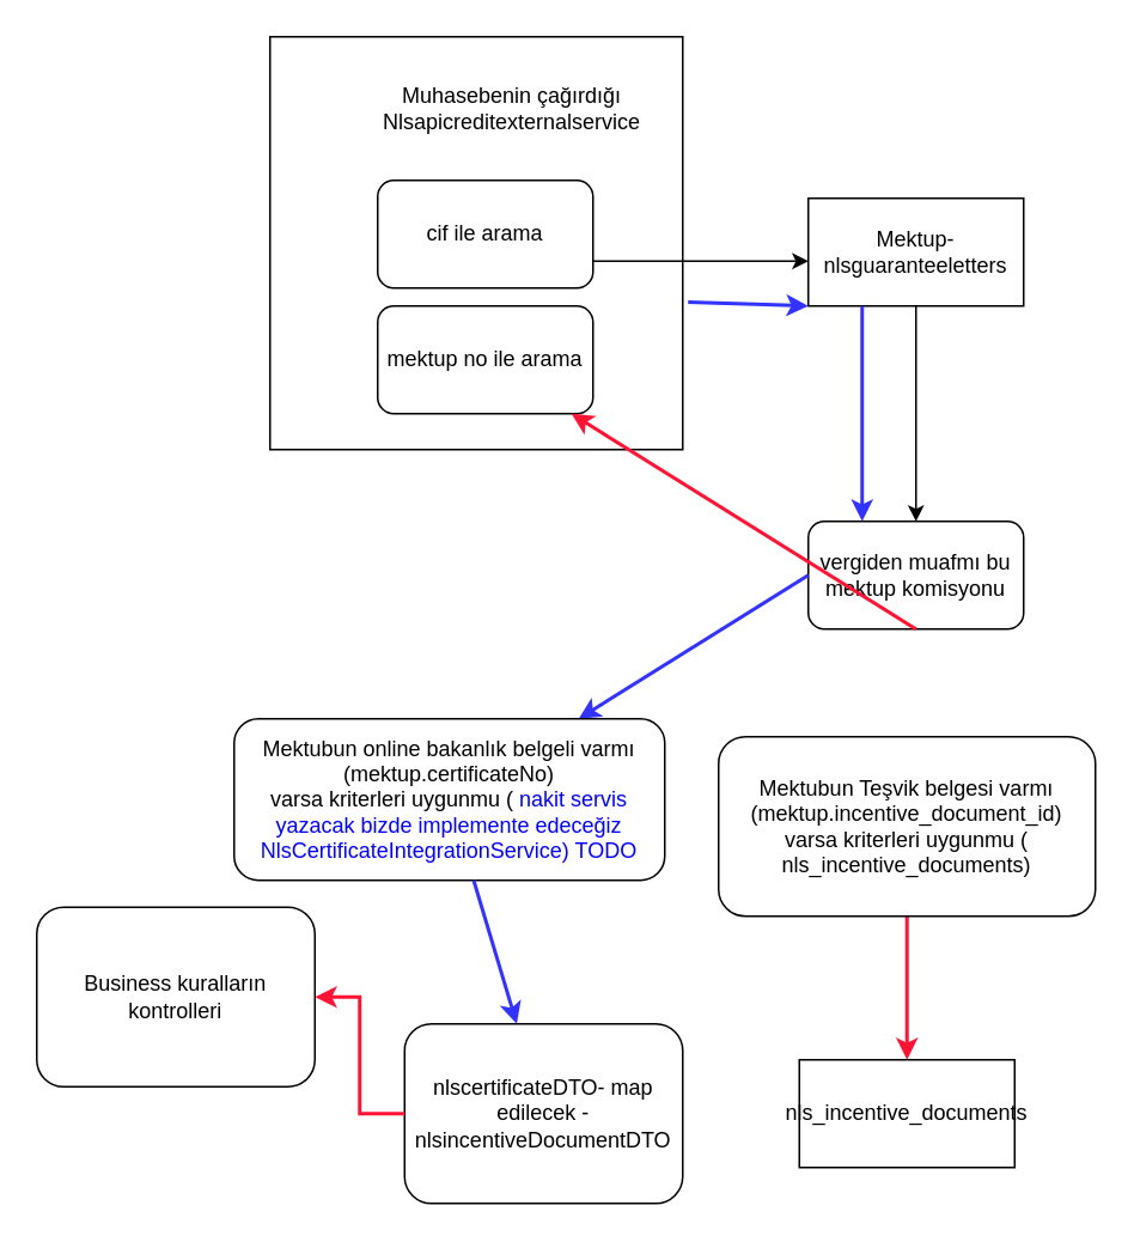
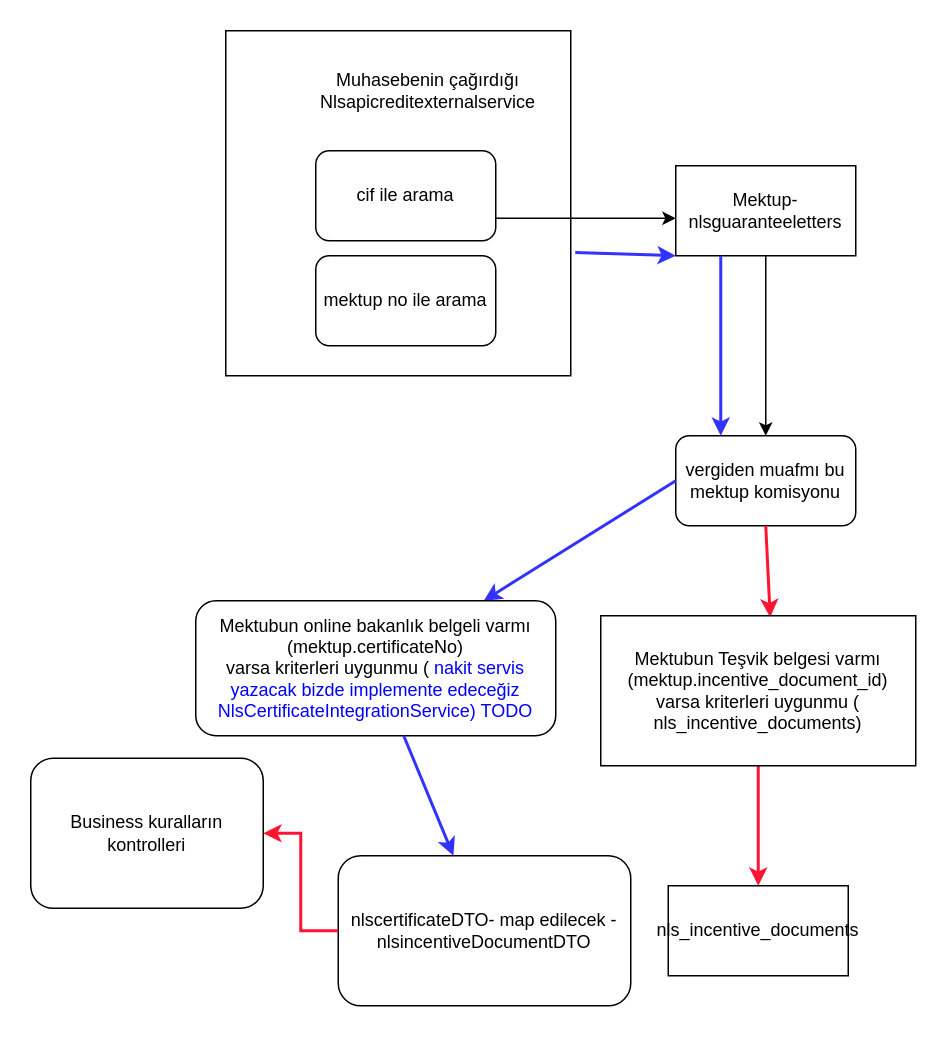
- <mxCell id="10" value="" style="endArrow=classic;html=1;exitX=0.5;exitY=1;exitDx=0;exitDy=0;strokeColor=#FF1434;strokeWidth=2;" edge="1" parent="1" source="9" target="4"><mxGeometry width="50" height="50" relative="1" as="geometry"><mxPoint x="380" y="300" as="sourcePoint" /><mxPoint x="510" y="430" as="targetPoint" /></mxGeometry></mxCell>
+ <mxCell id="10" value="" style="endArrow=classic;html=1;exitX=0.5;exitY=1;exitDx=0;exitDy=0;strokeColor=#FF1434;strokeWidth=2;entryX=0.538;entryY=0.01;entryDx=0;entryDy=0;entryPerimeter=0;" edge="1" parent="1" source="9" target="12"><mxGeometry width="50" height="50" relative="1" as="geometry"><mxPoint x="380" y="300" as="sourcePoint" /><mxPoint x="510" y="430" as="targetPoint" /></mxGeometry></mxCell>
- <mxCell id="12" value="Mektubun Teşvik belgesi varmı (mektup.incentive_document_id)&lt;br&gt;varsa kriterleri uygunmu ( nls_incentive_documents)" style="rounded=1;whiteSpace=wrap;html=1;" vertex="1" parent="1"><mxGeometry x="400" y="410" width="210" height="100" as="geometry" /></mxCell>
+ <mxCell id="12" value="Mektubun Teşvik belgesi varmı (mektup.incentive_document_id)&lt;br&gt;varsa kriterleri uygunmu ( nls_incentive_documents)" style="whiteSpace=wrap;html=1;rounded=0;" vertex="1" parent="1"><mxGeometry x="400" y="410" width="210" height="100" as="geometry" /></mxCell>
- <mxCell id="16" value="nlscertificateDTO- map edilecek -nlsincentiveDocumentDTO" style="rounded=1;whiteSpace=wrap;html=1;" vertex="1" parent="1"><mxGeometry x="225" y="570" width="155" height="100" as="geometry" /></mxCell>
+ <mxCell id="16" value="nlscertificateDTO- map edilecek -nlsincentiveDocumentDTO" style="rounded=1;whiteSpace=wrap;html=1;" vertex="1" parent="1"><mxGeometry x="225" y="570" width="195" height="100" as="geometry" /></mxCell>
